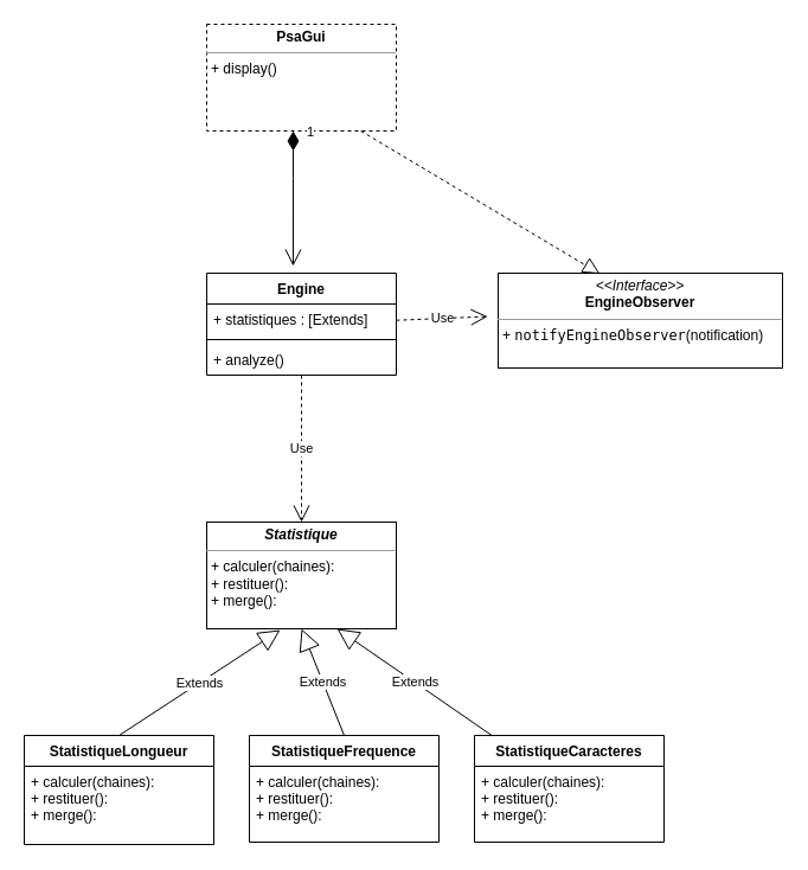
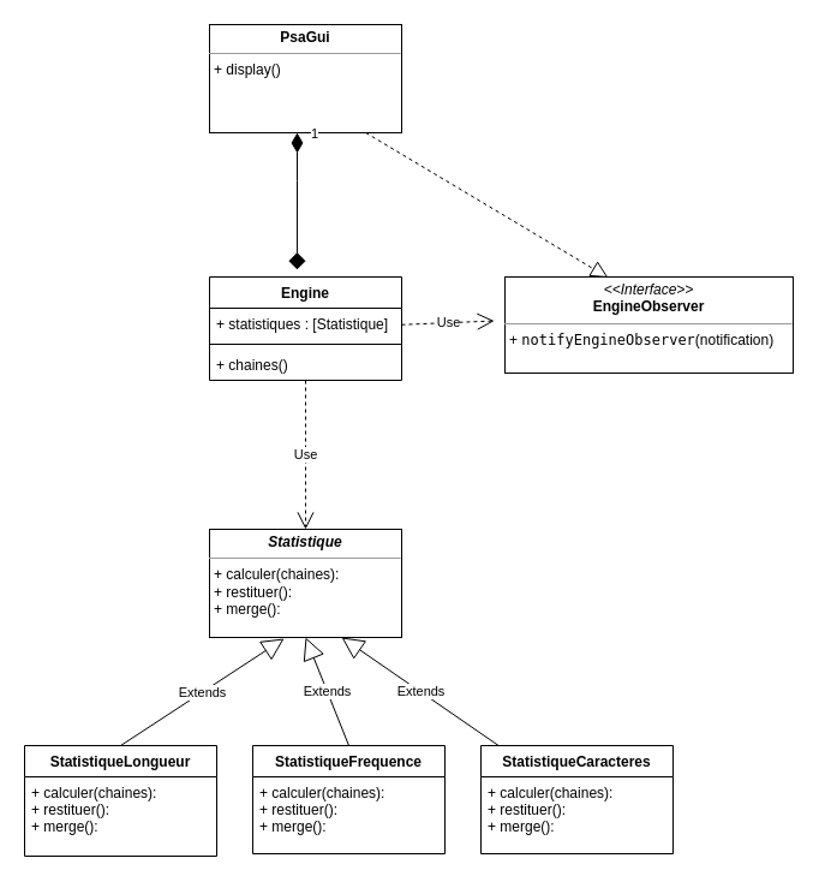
- <mxCell id="16" value="&lt;p style=&quot;margin:0px;margin-top:4px;text-align:center;&quot;&gt;&lt;b&gt;PsaGui&lt;/b&gt;&lt;/p&gt;&lt;hr size=&quot;1&quot;&gt;&lt;p style=&quot;margin:0px;margin-left:4px;&quot;&gt;&lt;/p&gt;&lt;p style=&quot;margin:0px;margin-left:4px;&quot;&gt;+ display()&lt;/p&gt;" style="verticalAlign=top;align=left;overflow=fill;fontSize=12;fontFamily=Helvetica;html=1;dashed=1;" vertex="1" parent="1"><mxGeometry x="174" y="20" width="160" height="90" as="geometry" /></mxCell>
+ <mxCell id="16" value="&lt;p style=&quot;margin:0px;margin-top:4px;text-align:center;&quot;&gt;&lt;b&gt;PsaGui&lt;/b&gt;&lt;/p&gt;&lt;hr size=&quot;1&quot;&gt;&lt;p style=&quot;margin:0px;margin-left:4px;&quot;&gt;&lt;/p&gt;&lt;p style=&quot;margin:0px;margin-left:4px;&quot;&gt;+ display()&lt;/p&gt;" style="verticalAlign=top;align=left;overflow=fill;fontSize=12;fontFamily=Helvetica;html=1;" vertex="1" parent="1"><mxGeometry x="174" y="20" width="160" height="90" as="geometry" /></mxCell>
- <mxCell id="21" value="1" style="endArrow=open;html=1;endSize=12;startArrow=diamondThin;startSize=14;startFill=1;edgeStyle=orthogonalEdgeStyle;align=left;verticalAlign=bottom;rounded=0;entryX=0.456;entryY=-0.07;entryDx=0;entryDy=0;entryPerimeter=0;" edge="1" parent="1" source="16" target="2"><mxGeometry x="-0.82" y="10" relative="1" as="geometry"><mxPoint x="260" y="120" as="sourcePoint" /><mxPoint x="330" y="350" as="targetPoint" /><Array as="points"><mxPoint x="247" y="150" /><mxPoint x="247" y="150" /></Array><mxPoint as="offset" /></mxGeometry></mxCell>
+ <mxCell id="21" value="1" style="endArrow=diamond;html=1;endSize=12;startArrow=diamondThin;startSize=14;startFill=1;edgeStyle=orthogonalEdgeStyle;align=left;verticalAlign=bottom;rounded=0;entryX=0.456;entryY=-0.07;entryDx=0;entryDy=0;entryPerimeter=0;" edge="1" parent="1" source="16" target="2"><mxGeometry x="-0.82" y="10" relative="1" as="geometry"><mxPoint x="260" y="120" as="sourcePoint" /><mxPoint x="330" y="350" as="targetPoint" /><Array as="points"><mxPoint x="247" y="150" /><mxPoint x="247" y="150" /></Array><mxPoint as="offset" /></mxGeometry></mxCell>
- <mxCell id="3" value="+ statistiques : [Extends]" style="text;strokeColor=none;fillColor=none;align=left;verticalAlign=top;spacingLeft=4;spacingRight=4;overflow=hidden;rotatable=0;points=[[0,0.5],[1,0.5]];portConstraint=eastwest;" vertex="1" parent="2"><mxGeometry y="26" width="160" height="26" as="geometry" /></mxCell>
+ <mxCell id="3" value="+ statistiques : [Statistique]" style="text;strokeColor=none;fillColor=none;align=left;verticalAlign=top;spacingLeft=4;spacingRight=4;overflow=hidden;rotatable=0;points=[[0,0.5],[1,0.5]];portConstraint=eastwest;" vertex="1" parent="2"><mxGeometry y="26" width="160" height="26" as="geometry" /></mxCell>
- <mxCell id="5" value="+ analyze()" style="text;strokeColor=none;fillColor=none;align=left;verticalAlign=top;spacingLeft=4;spacingRight=4;overflow=hidden;rotatable=0;points=[[0,0.5],[1,0.5]];portConstraint=eastwest;" vertex="1" parent="2"><mxGeometry y="60" width="160" height="26" as="geometry" /></mxCell>
+ <mxCell id="5" value="+ chaines()" style="text;strokeColor=none;fillColor=none;align=left;verticalAlign=top;spacingLeft=4;spacingRight=4;overflow=hidden;rotatable=0;points=[[0,0.5],[1,0.5]];portConstraint=eastwest;" vertex="1" parent="2"><mxGeometry y="60" width="160" height="26" as="geometry" /></mxCell>
